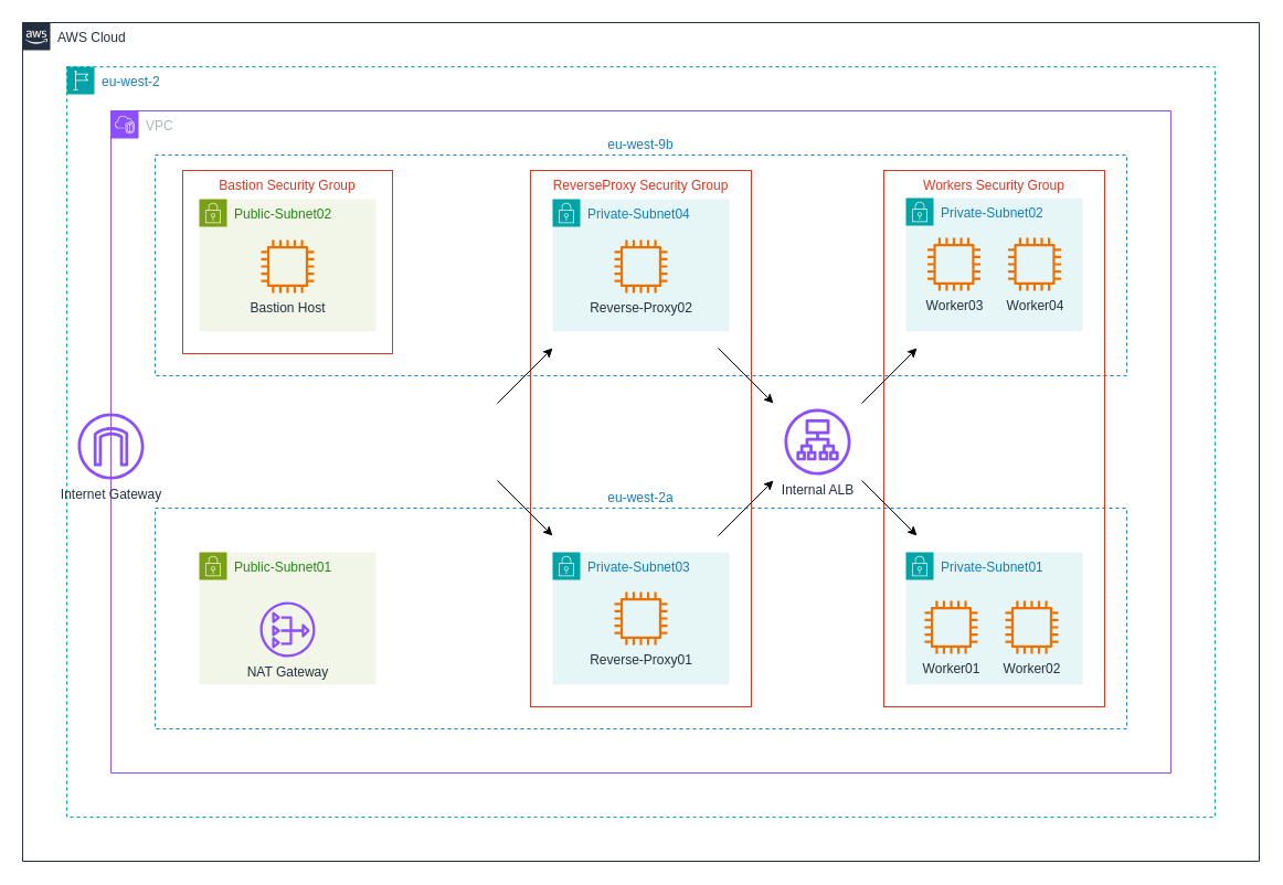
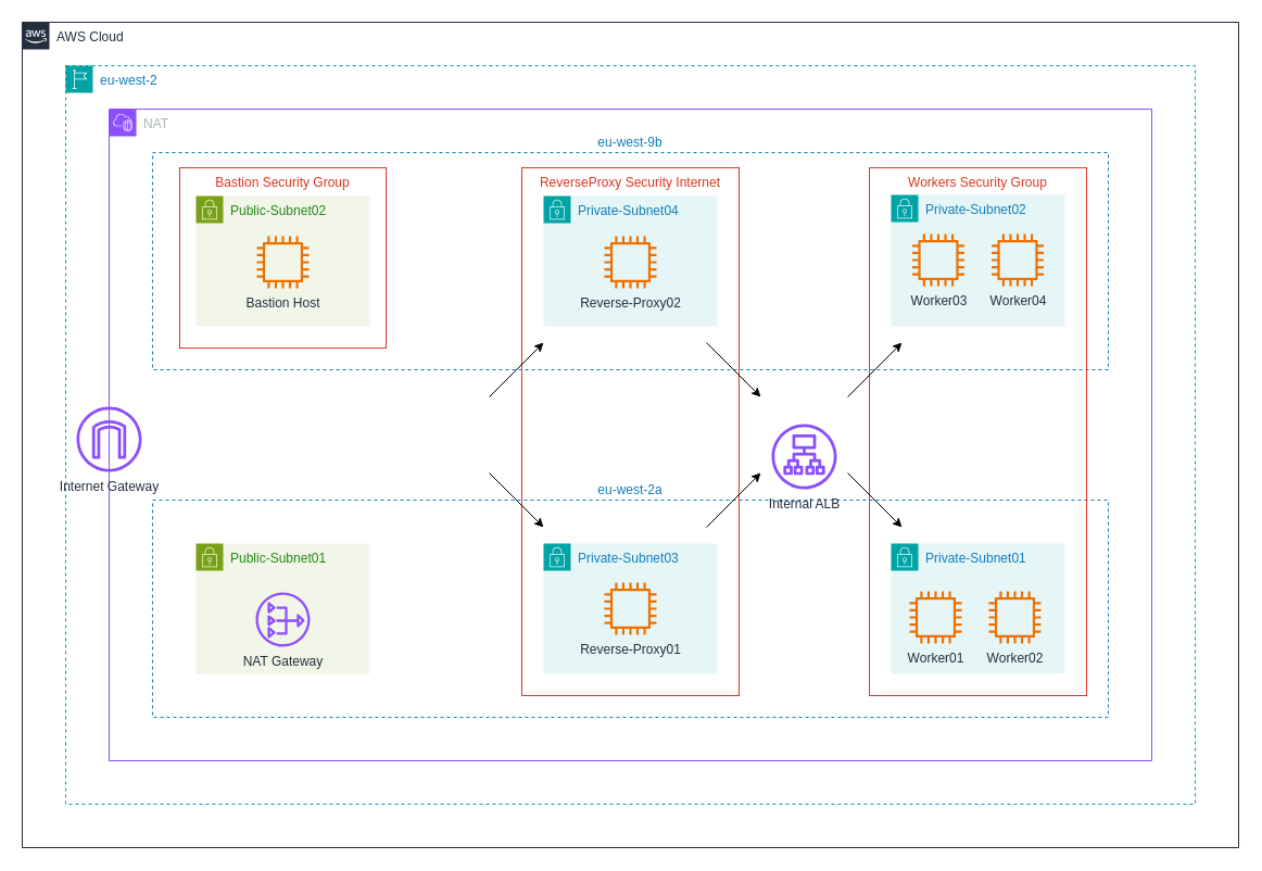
- <mxCell id="4" value="VPC" style="points=[[0,0],[0.25,0],[0.5,0],[0.75,0],[1,0],[1,0.25],[1,0.5],[1,0.75],[1,1],[0.75,1],[0.5,1],[0.25,1],[0,1],[0,0.75],[0,0.5],[0,0.25]];outlineConnect=0;gradientColor=none;html=1;whiteSpace=wrap;fontSize=12;fontStyle=0;container=1;pointerEvents=0;collapsible=0;recursiveResize=0;shape=mxgraph.aws4.group;grIcon=mxgraph.aws4.group_vpc2;strokeColor=#8C4FFF;fillColor=none;verticalAlign=top;align=left;spacingLeft=30;fontColor=#AAB7B8;dashed=0;" parent="3" vertex="1"><mxGeometry x="40" y="40" width="960" height="600" as="geometry" /></mxCell>
+ <mxCell id="4" value="NAT" style="points=[[0,0],[0.25,0],[0.5,0],[0.75,0],[1,0],[1,0.25],[1,0.5],[1,0.75],[1,1],[0.75,1],[0.5,1],[0.25,1],[0,1],[0,0.75],[0,0.5],[0,0.25]];outlineConnect=0;gradientColor=none;html=1;whiteSpace=wrap;fontSize=12;fontStyle=0;container=1;pointerEvents=0;collapsible=0;recursiveResize=0;shape=mxgraph.aws4.group;grIcon=mxgraph.aws4.group_vpc2;strokeColor=#8C4FFF;fillColor=none;verticalAlign=top;align=left;spacingLeft=30;fontColor=#AAB7B8;dashed=0;" parent="3" vertex="1"><mxGeometry x="40" y="40" width="960" height="600" as="geometry" /></mxCell>
- <mxCell id="23" value="ReverseProxy Security Group" style="fillColor=none;strokeColor=#DD3522;verticalAlign=top;fontStyle=0;fontColor=#DD3522;whiteSpace=wrap;html=1;" parent="4" vertex="1"><mxGeometry x="380" y="54" width="200" height="486" as="geometry" /></mxCell>
+ <mxCell id="23" value="ReverseProxy Security Internet" style="fillColor=none;strokeColor=#DD3522;verticalAlign=top;fontStyle=0;fontColor=#DD3522;whiteSpace=wrap;html=1;" parent="4" vertex="1"><mxGeometry x="380" y="54" width="200" height="486" as="geometry" /></mxCell>
- <mxCell id="12" value="Internal ALB" style="sketch=0;outlineConnect=0;fontColor=#232F3E;gradientColor=none;fillColor=#8C4FFF;strokeColor=none;dashed=0;verticalLabelPosition=bottom;verticalAlign=top;align=center;html=1;fontSize=12;fontStyle=0;aspect=fixed;pointerEvents=1;shape=mxgraph.aws4.application_load_balancer;" parent="4" vertex="1"><mxGeometry x="610" y="270" width="60" height="60" as="geometry" /></mxCell>
+ <mxCell id="12" value="Internal ALB" style="sketch=0;outlineConnect=0;fontColor=#232F3E;gradientColor=none;fillColor=#8C4FFF;strokeColor=none;dashed=0;verticalLabelPosition=bottom;verticalAlign=top;align=center;html=1;fontSize=12;fontStyle=0;aspect=fixed;pointerEvents=1;shape=mxgraph.aws4.application_load_balancer;" parent="4" vertex="1"><mxGeometry x="610" y="290" width="60" height="60" as="geometry" /></mxCell>
